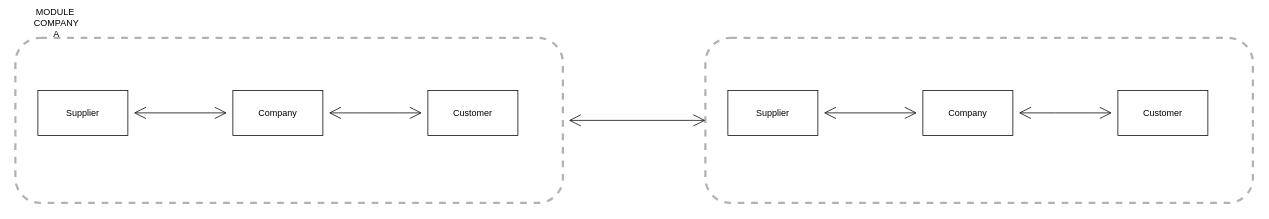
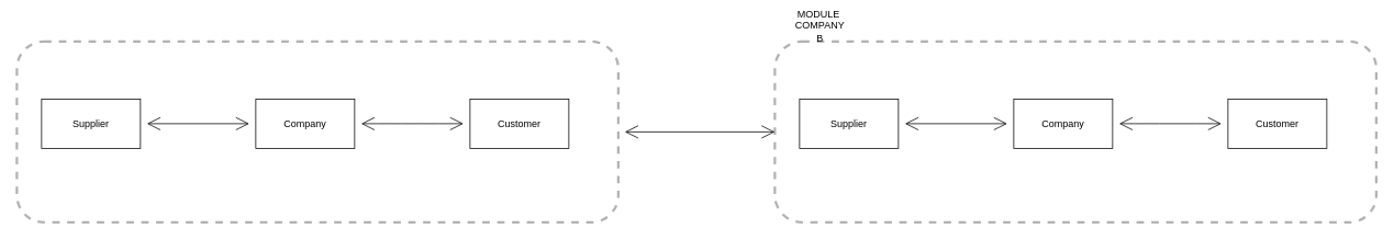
- <mxCell id="9" value="MODULE&amp;nbsp;&lt;br&gt;COMPANY A" style="text;html=1;strokeColor=none;fillColor=none;align=center;verticalAlign=middle;whiteSpace=wrap;rounded=0;dashed=1;hachureGap=4;pointerEvents=0;opacity=30;" vertex="1" parent="1"><mxGeometry x="40" y="20" width="70" height="20" as="geometry" /></mxCell>
+ <mxCell id="16" value="MODULE&amp;nbsp;&lt;br&gt;COMPANY B" style="text;html=1;strokeColor=none;fillColor=none;align=center;verticalAlign=middle;whiteSpace=wrap;rounded=0;dashed=1;hachureGap=4;pointerEvents=0;opacity=30;" vertex="1" parent="1"><mxGeometry x="960" y="21" width="70" height="20" as="geometry" /></mxCell>
